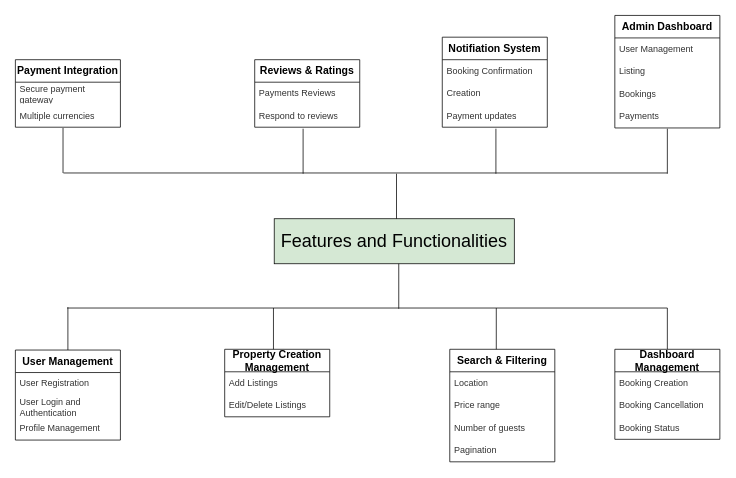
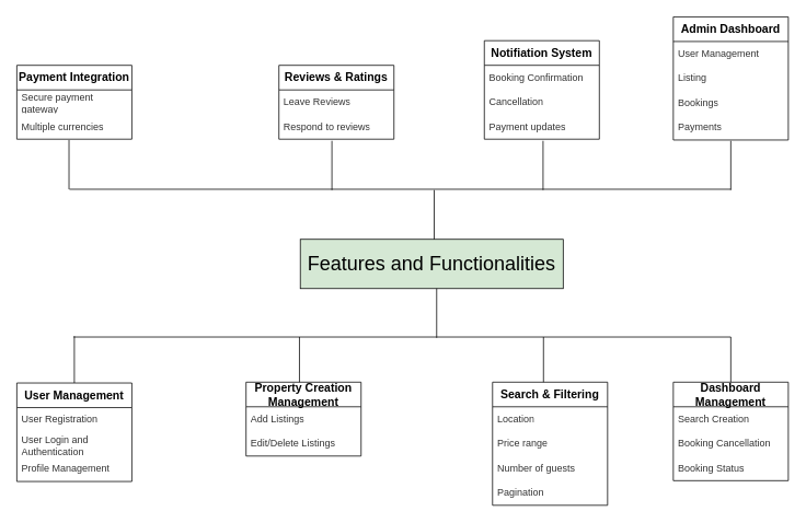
- <mxCell id="35" value="&lt;span style=&quot;box-sizing: border-box; color: rgb(51, 51, 51); font-family: aktiv-grotesk, sans-serif; background-color: rgb(255, 255, 255);&quot;&gt;&lt;font style=&quot;font-size: 12px;&quot;&gt;Payments Reviews&lt;/font&gt;&lt;/span&gt;" style="text;strokeColor=none;fillColor=none;align=left;verticalAlign=middle;spacingLeft=4;spacingRight=4;overflow=hidden;points=[[0,0.5],[1,0.5]];portConstraint=eastwest;rotatable=0;whiteSpace=wrap;html=1;" vertex="1" parent="34"><mxGeometry y="30" width="140" height="30" as="geometry" /></mxCell>
+ <mxCell id="35" value="&lt;span style=&quot;box-sizing: border-box; color: rgb(51, 51, 51); font-family: aktiv-grotesk, sans-serif; background-color: rgb(255, 255, 255);&quot;&gt;&lt;font style=&quot;font-size: 12px;&quot;&gt;Leave Reviews&lt;/font&gt;&lt;/span&gt;" style="text;strokeColor=none;fillColor=none;align=left;verticalAlign=middle;spacingLeft=4;spacingRight=4;overflow=hidden;points=[[0,0.5],[1,0.5]];portConstraint=eastwest;rotatable=0;whiteSpace=wrap;html=1;" vertex="1" parent="34"><mxGeometry y="30" width="140" height="30" as="geometry" /></mxCell>
- <mxCell id="39" value="&lt;span style=&quot;box-sizing: border-box; color: rgb(51, 51, 51); font-family: aktiv-grotesk, sans-serif; background-color: rgb(255, 255, 255);&quot;&gt;&lt;font style=&quot;font-size: 12px;&quot;&gt;Creation&lt;/font&gt;&lt;/span&gt;" style="text;strokeColor=none;fillColor=none;align=left;verticalAlign=middle;spacingLeft=4;spacingRight=4;overflow=hidden;points=[[0,0.5],[1,0.5]];portConstraint=eastwest;rotatable=0;whiteSpace=wrap;html=1;" vertex="1" parent="37"><mxGeometry y="60" width="140" height="30" as="geometry" /></mxCell>
+ <mxCell id="39" value="&lt;span style=&quot;box-sizing: border-box; color: rgb(51, 51, 51); font-family: aktiv-grotesk, sans-serif; background-color: rgb(255, 255, 255);&quot;&gt;&lt;font style=&quot;font-size: 12px;&quot;&gt;Cancellation&lt;/font&gt;&lt;/span&gt;" style="text;strokeColor=none;fillColor=none;align=left;verticalAlign=middle;spacingLeft=4;spacingRight=4;overflow=hidden;points=[[0,0.5],[1,0.5]];portConstraint=eastwest;rotatable=0;whiteSpace=wrap;html=1;" vertex="1" parent="37"><mxGeometry y="60" width="140" height="30" as="geometry" /></mxCell>
- <mxCell id="28" value="&lt;span style=&quot;box-sizing: border-box; color: rgb(51, 51, 51); font-family: aktiv-grotesk, sans-serif; background-color: rgb(255, 255, 255);&quot;&gt;&lt;font style=&quot;font-size: 12px;&quot;&gt;Booking Creation&lt;/font&gt;&lt;/span&gt;" style="text;strokeColor=none;fillColor=none;align=left;verticalAlign=middle;spacingLeft=4;spacingRight=4;overflow=hidden;points=[[0,0.5],[1,0.5]];portConstraint=eastwest;rotatable=0;whiteSpace=wrap;html=1;" vertex="1" parent="27"><mxGeometry y="30" width="140" height="30" as="geometry" /></mxCell>
+ <mxCell id="28" value="&lt;span style=&quot;box-sizing: border-box; color: rgb(51, 51, 51); font-family: aktiv-grotesk, sans-serif; background-color: rgb(255, 255, 255);&quot;&gt;&lt;font style=&quot;font-size: 12px;&quot;&gt;Search Creation&lt;/font&gt;&lt;/span&gt;" style="text;strokeColor=none;fillColor=none;align=left;verticalAlign=middle;spacingLeft=4;spacingRight=4;overflow=hidden;points=[[0,0.5],[1,0.5]];portConstraint=eastwest;rotatable=0;whiteSpace=wrap;html=1;" vertex="1" parent="27"><mxGeometry y="30" width="140" height="30" as="geometry" /></mxCell>
